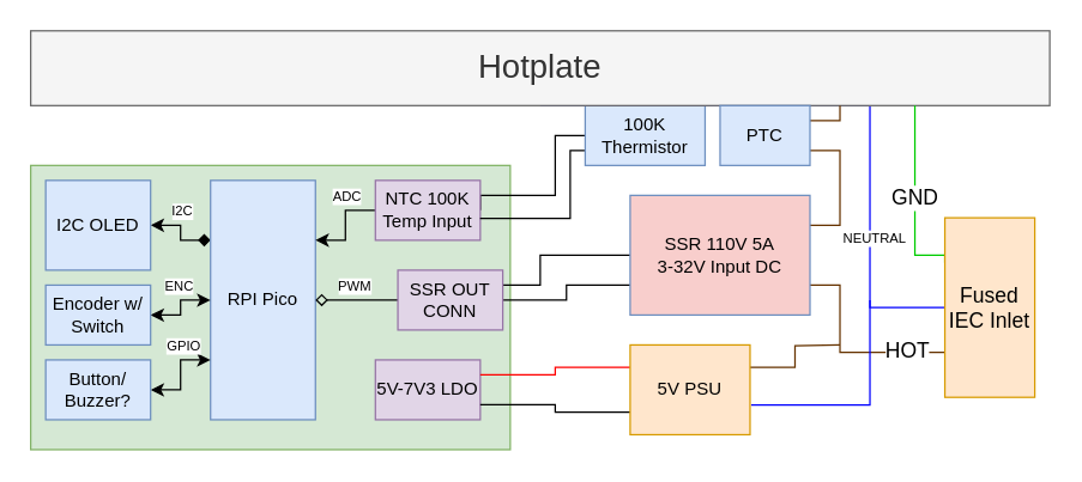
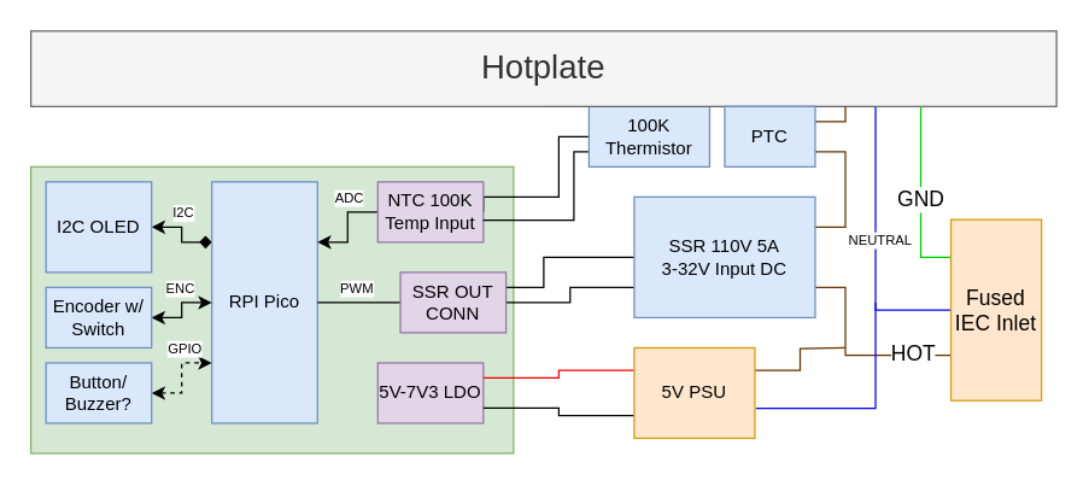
- <mxCell id="26" value="SSR 110V 5A&lt;br&gt;3-32V Input DC" style="rounded=0;whiteSpace=wrap;html=1;fillColor=#f8cecc;strokeColor=#6c8ebf;" vertex="1" parent="1"><mxGeometry x="420" y="130" width="120" height="80" as="geometry" /></mxCell>
+ <mxCell id="26" value="SSR 110V 5A&lt;br&gt;3-32V Input DC" style="rounded=0;whiteSpace=wrap;html=1;fillColor=#dae8fc;strokeColor=#6c8ebf;" vertex="1" parent="1"><mxGeometry x="420" y="130" width="120" height="80" as="geometry" /></mxCell>
- <mxCell id="20" style="edgeStyle=orthogonalEdgeStyle;rounded=0;orthogonalLoop=1;jettySize=auto;html=1;exitX=0;exitY=0.5;exitDx=0;exitDy=0;entryX=1;entryY=0.5;entryDx=0;entryDy=0;fontSize=9;endArrow=diamond;endFill=0;strokeColor=#000000;fillColor=#000000;" edge="1" parent="1" source="22" target="6"><mxGeometry relative="1" as="geometry"><Array as="points"><mxPoint x="220" y="200" /><mxPoint x="220" y="200" /></Array></mxGeometry></mxCell>
+ <mxCell id="20" style="edgeStyle=orthogonalEdgeStyle;rounded=0;orthogonalLoop=1;jettySize=auto;html=1;exitX=0;exitY=0.5;exitDx=0;exitDy=0;entryX=1;entryY=0.5;entryDx=0;entryDy=0;fontSize=9;endArrow=none;endFill=0;strokeColor=#000000;fillColor=#000000;" edge="1" parent="1" source="22" target="6"><mxGeometry relative="1" as="geometry"><Array as="points"><mxPoint x="220" y="200" /><mxPoint x="220" y="200" /></Array></mxGeometry></mxCell>
- <mxCell id="15" style="edgeStyle=orthogonalEdgeStyle;rounded=0;orthogonalLoop=1;jettySize=auto;html=1;exitX=1;exitY=0.5;exitDx=0;exitDy=0;entryX=0;entryY=0.75;entryDx=0;entryDy=0;fontSize=9;startArrow=classic;startFill=1;endArrow=classic;endFill=1;strokeColor=#000000;fillColor=#000000;" edge="1" parent="1" source="17" target="6"><mxGeometry relative="1" as="geometry" /></mxCell>
+ <mxCell id="15" style="edgeStyle=orthogonalEdgeStyle;rounded=0;orthogonalLoop=1;jettySize=auto;html=1;exitX=1;exitY=0.5;exitDx=0;exitDy=0;entryX=0;entryY=0.75;entryDx=0;entryDy=0;fontSize=9;startArrow=classic;startFill=1;endArrow=classic;endFill=1;strokeColor=#000000;fillColor=#000000;dashed=1;" edge="1" parent="1" source="17" target="6"><mxGeometry relative="1" as="geometry" /></mxCell>
